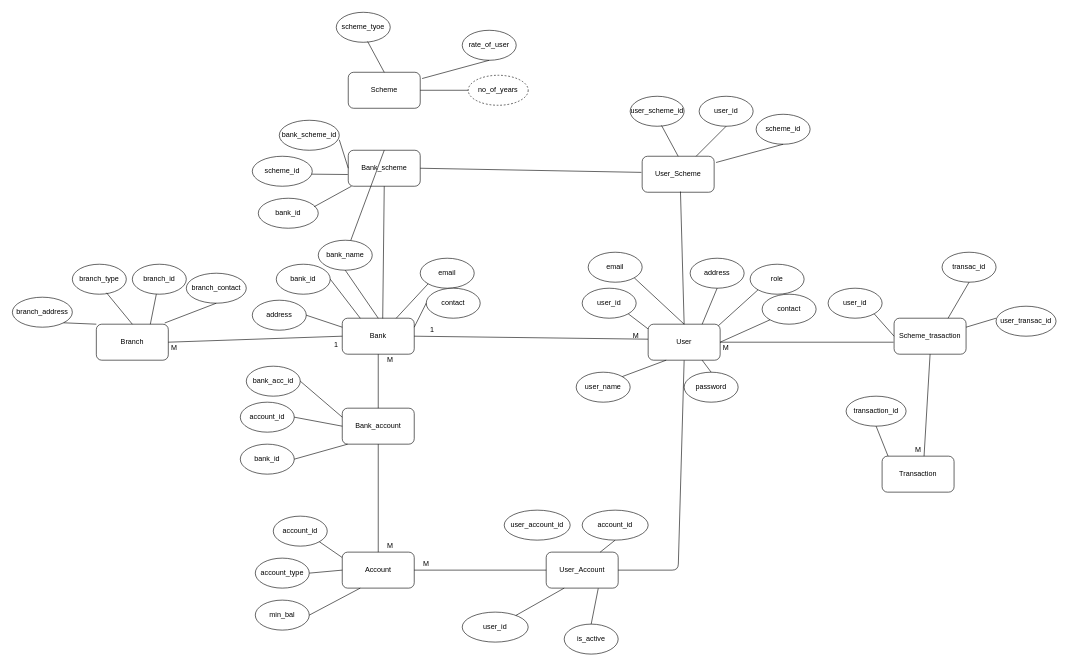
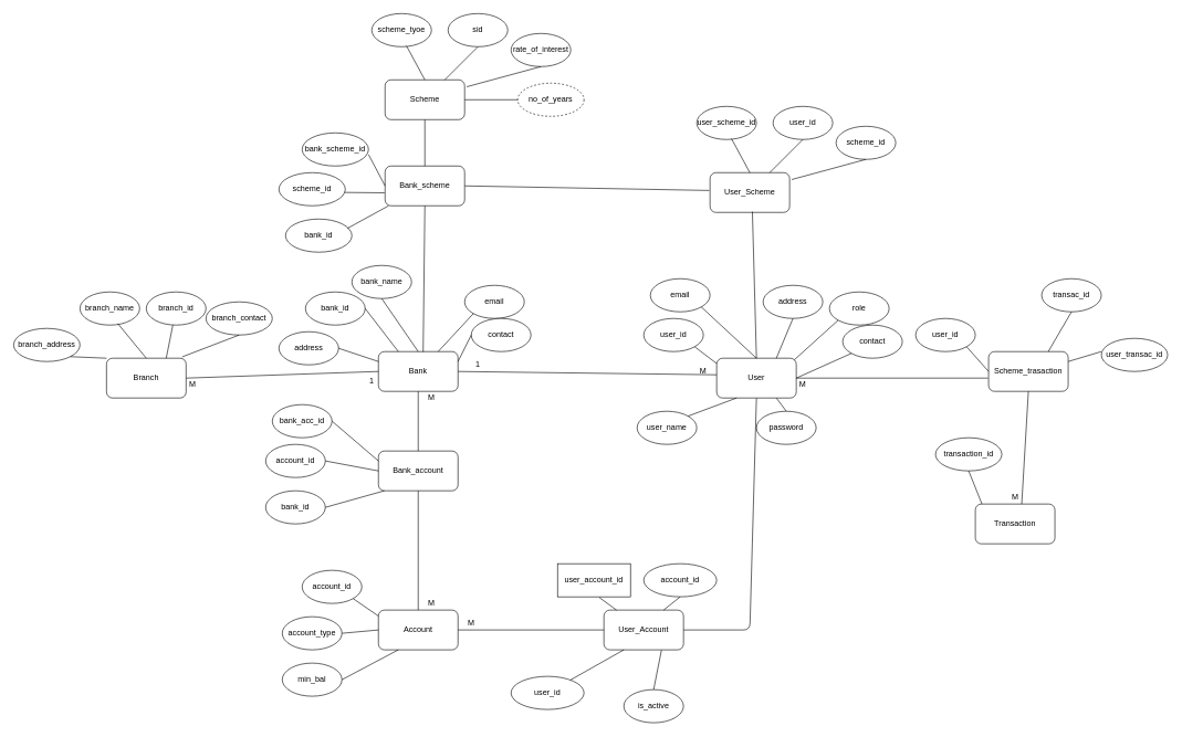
+ <mxCell id="49" value="sid" style="ellipse;whiteSpace=wrap;html=1;" vertex="1" parent="1"><mxGeometry x="675" y="20" width="90" height="50" as="geometry" /></mxCell>
- <mxCell id="51" value="rate_of_user" style="ellipse;whiteSpace=wrap;html=1;" vertex="1" parent="1"><mxGeometry x="770" y="50" width="90" height="50" as="geometry" /></mxCell>
+ <mxCell id="51" value="rate_of_interest" style="ellipse;whiteSpace=wrap;html=1;" vertex="1" parent="1"><mxGeometry x="770" y="50" width="90" height="50" as="geometry" /></mxCell>
+ <mxCell id="55" value="" style="endArrow=none;html=1;entryX=0.5;entryY=1;entryDx=0;entryDy=0;exitX=0.75;exitY=0;exitDx=0;exitDy=0;" edge="1" parent="1" source="48" target="49"><mxGeometry width="50" height="50" relative="1" as="geometry"><mxPoint x="690" y="150" as="sourcePoint" /><mxPoint x="740" y="100" as="targetPoint" /></mxGeometry></mxCell>
- <mxCell id="58" value="bank_scheme_id" style="ellipse;whiteSpace=wrap;html=1;" vertex="1" parent="1"><mxGeometry x="465" y="200" width="100" height="50" as="geometry" /></mxCell>
+ <mxCell id="58" value="bank_scheme_id" style="ellipse;whiteSpace=wrap;html=1;" vertex="1" parent="1"><mxGeometry x="455" y="200" width="100" height="50" as="geometry" /></mxCell>
- <mxCell id="64" value="" style="endArrow=none;html=1;exitX=0.5;exitY=0;exitDx=0;exitDy=0;" edge="1" parent="1" source="57" target="4"><mxGeometry width="50" height="50" relative="1" as="geometry"><mxPoint x="647" y="240" as="sourcePoint" /><mxPoint x="650" y="190" as="targetPoint" /></mxGeometry></mxCell>
+ <mxCell id="64" value="" style="endArrow=none;html=1;exitX=0.5;exitY=0;exitDx=0;exitDy=0;" edge="1" parent="1" source="57" target="48"><mxGeometry width="50" height="50" relative="1" as="geometry"><mxPoint x="647" y="240" as="sourcePoint" /><mxPoint x="650" y="190" as="targetPoint" /></mxGeometry></mxCell>
- <mxCell id="96" value="branch_type" style="ellipse;whiteSpace=wrap;html=1;" vertex="1" parent="1"><mxGeometry x="120" y="440" width="90" height="50" as="geometry" /></mxCell>
+ <mxCell id="96" value="branch_name" style="ellipse;whiteSpace=wrap;html=1;" vertex="1" parent="1"><mxGeometry x="120" y="440" width="90" height="50" as="geometry" /></mxCell>
- <mxCell id="36" value="user_account_id" style="ellipse;whiteSpace=wrap;html=1;" vertex="1" parent="1"><mxGeometry x="840" y="850" width="110" height="50" as="geometry" /></mxCell>
+ <mxCell id="36" value="user_account_id" style="whiteSpace=wrap;html=1;rounded=0;" vertex="1" parent="1"><mxGeometry x="840" y="850" width="110" height="50" as="geometry" /></mxCell>
+ <mxCell id="40" value="" style="endArrow=none;html=1;entryX=0.573;entryY=1.02;entryDx=0;entryDy=0;entryPerimeter=0;" edge="1" parent="1" source="33" target="36"><mxGeometry width="50" height="50" relative="1" as="geometry"><mxPoint x="960" y="960" as="sourcePoint" /><mxPoint x="1010" y="910" as="targetPoint" /></mxGeometry></mxCell>
